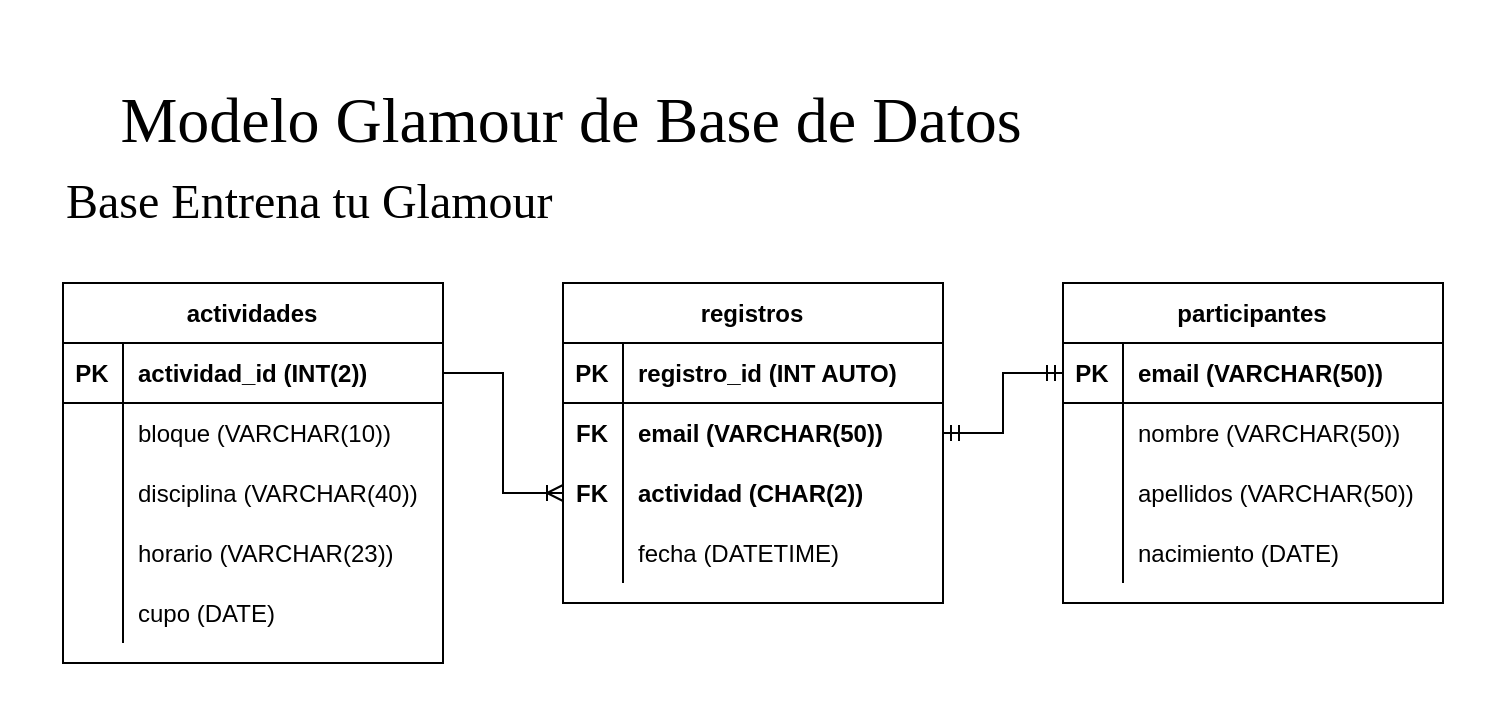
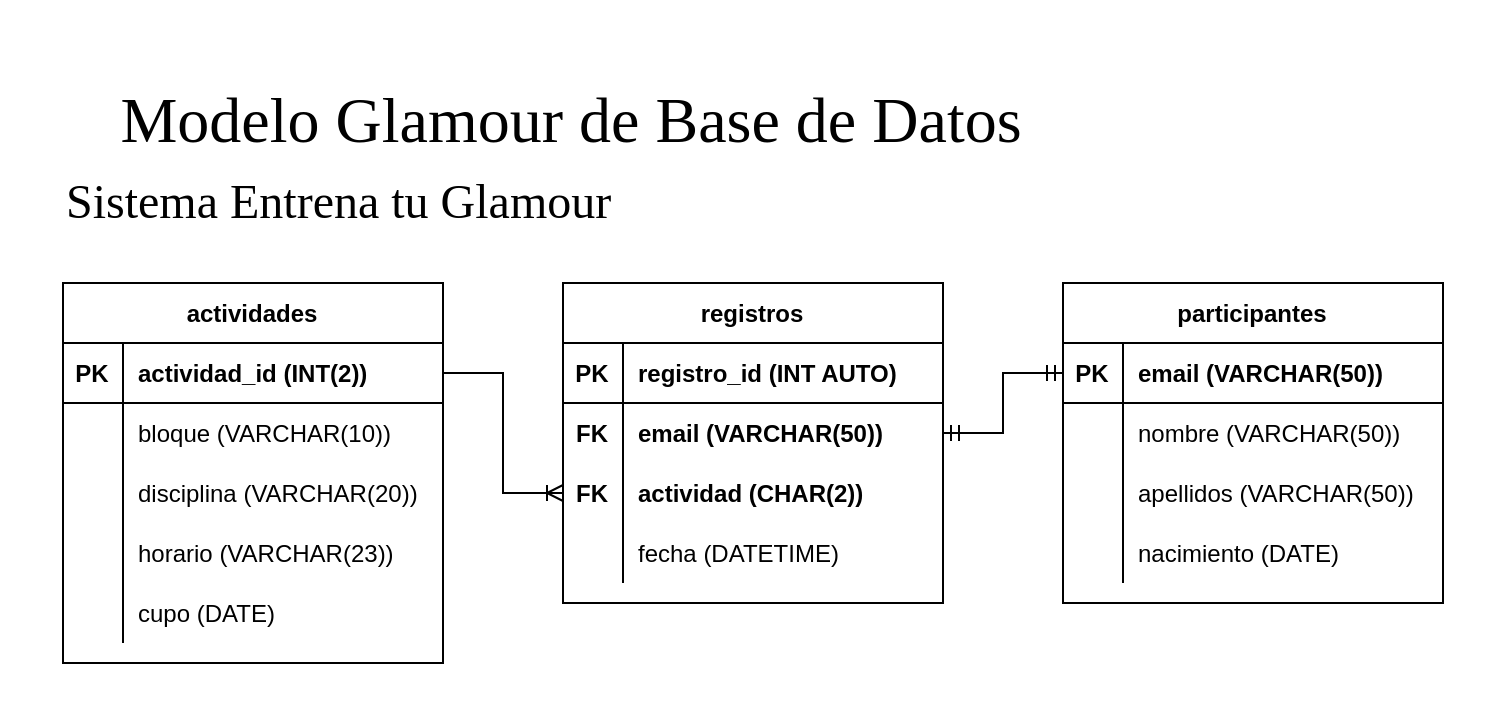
- <mxCell id="3" value="&lt;h1 style=&quot;&quot;&gt;&lt;span style=&quot;font-weight: 400;&quot;&gt;&lt;font style=&quot;font-size: 24px;&quot; face=&quot;Tahoma&quot;&gt;Base Entrena tu Glamour&lt;/font&gt;&lt;/span&gt;&lt;/h1&gt;" style="text;html=1;resizable=0;autosize=1;align=left;verticalAlign=middle;points=[];fillColor=none;strokeColor=none;rounded=0;" parent="1" vertex="1"><mxGeometry x="31" y="61" width="320" height="80" as="geometry" /></mxCell>
+ <mxCell id="3" value="&lt;h1 style=&quot;&quot;&gt;&lt;span style=&quot;font-weight: 400;&quot;&gt;&lt;font style=&quot;font-size: 24px;&quot; face=&quot;Tahoma&quot;&gt;Sistema Entrena tu Glamour&lt;/font&gt;&lt;/span&gt;&lt;/h1&gt;" style="text;html=1;resizable=0;autosize=1;align=left;verticalAlign=middle;points=[];fillColor=none;strokeColor=none;rounded=0;" parent="1" vertex="1"><mxGeometry x="31" y="61" width="320" height="80" as="geometry" /></mxCell>
- <mxCell id="13" value="disciplina (VARCHAR(40))" style="shape=partialRectangle;connectable=0;fillColor=none;top=0;left=0;bottom=0;right=0;align=left;spacingLeft=6;overflow=hidden;" vertex="1" parent="11"><mxGeometry x="30" width="160" height="30" as="geometry"><mxRectangle width="160" height="30" as="alternateBounds" /></mxGeometry></mxCell>
+ <mxCell id="13" value="disciplina (VARCHAR(20))" style="shape=partialRectangle;connectable=0;fillColor=none;top=0;left=0;bottom=0;right=0;align=left;spacingLeft=6;overflow=hidden;" vertex="1" parent="11"><mxGeometry x="30" width="160" height="30" as="geometry"><mxRectangle width="160" height="30" as="alternateBounds" /></mxGeometry></mxCell>
